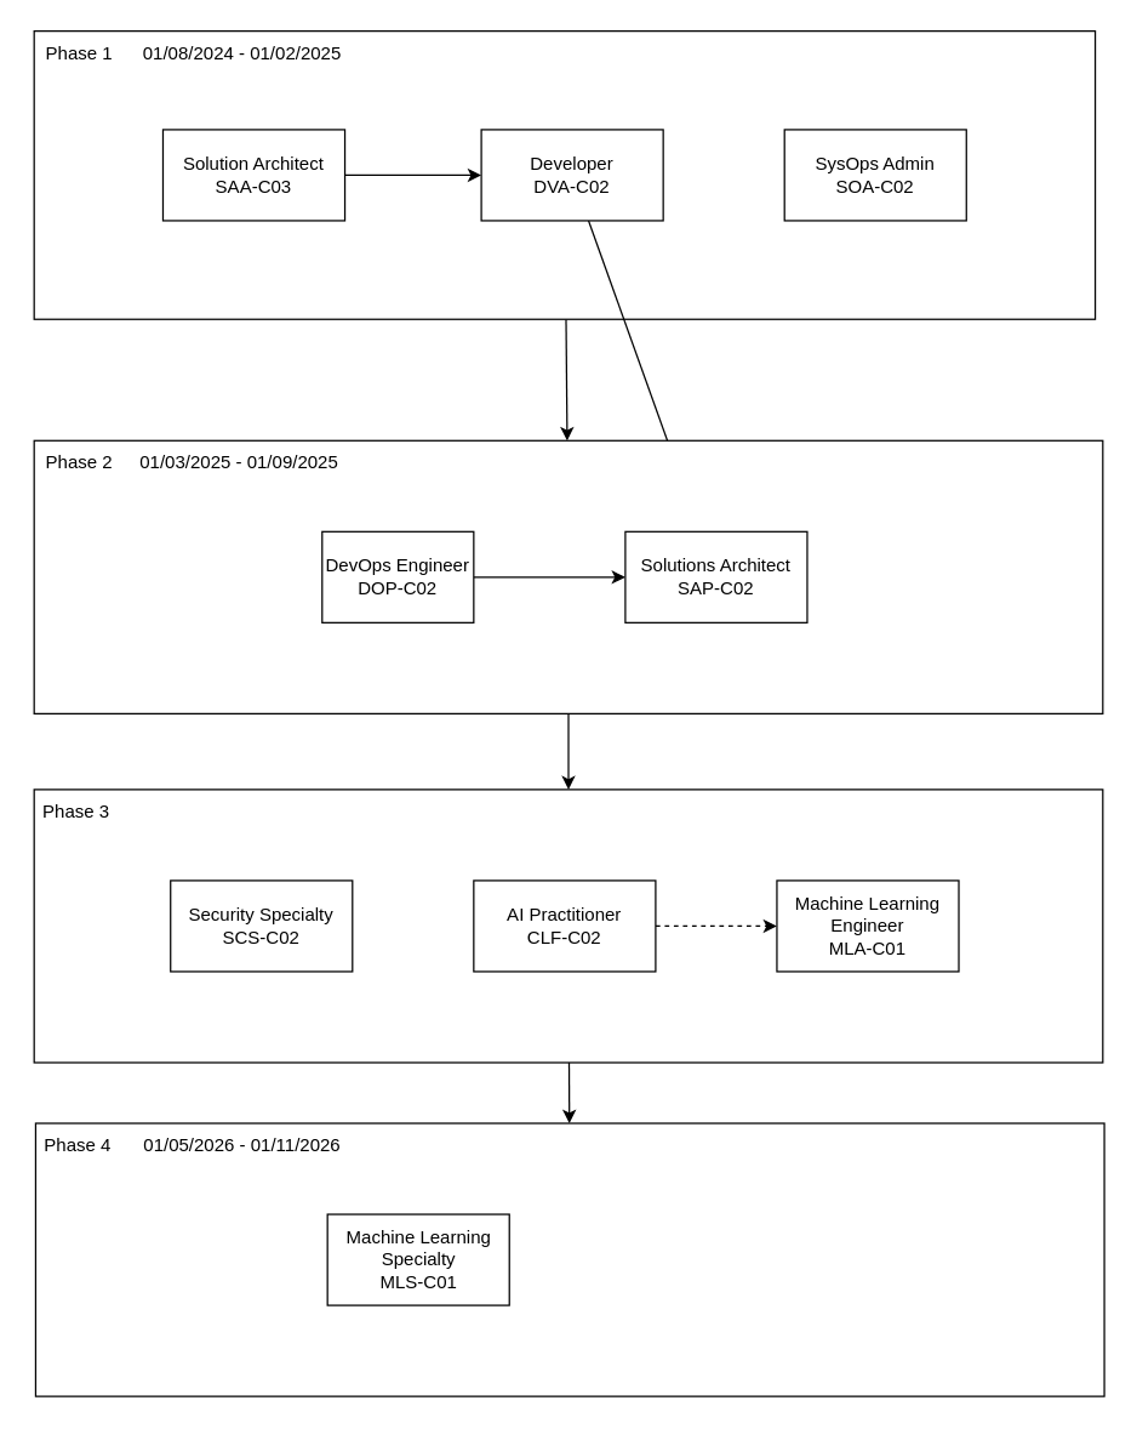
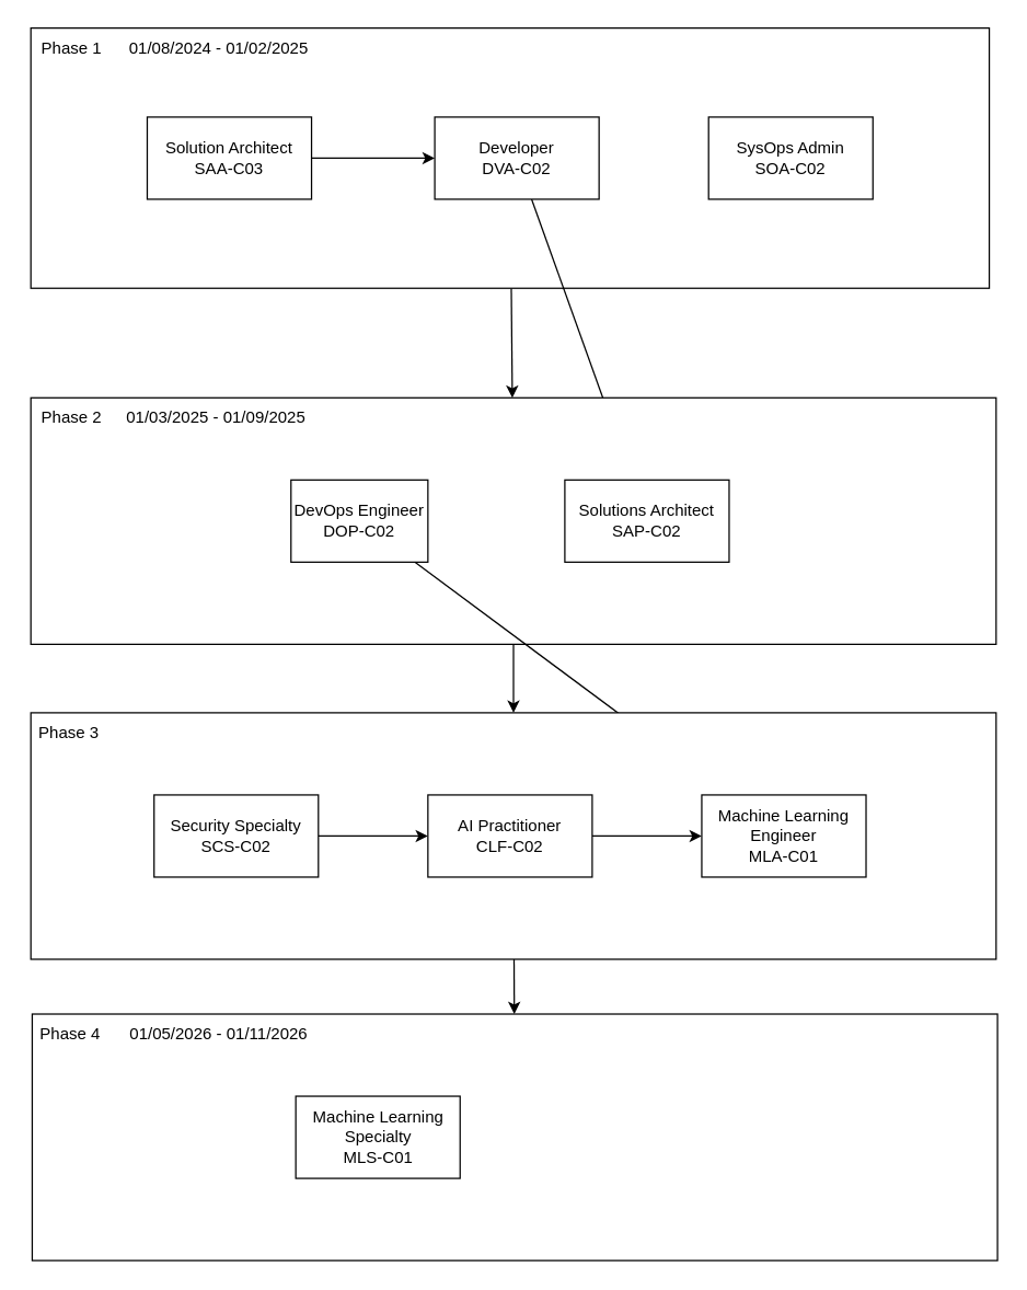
- <mxCell id="11" value="" style="edgeStyle=none;html=1;" edge="1" parent="1" source="12" target="13"><mxGeometry relative="1" as="geometry" /></mxCell>
+ <mxCell id="11" value="" style="edgeStyle=none;html=1;" edge="1" parent="1" source="12" target="23"><mxGeometry relative="1" as="geometry" /></mxCell>
+ <mxCell id="18" value="" style="edgeStyle=none;html=1;" edge="1" parent="1" source="19" target="22"><mxGeometry relative="1" as="geometry" /></mxCell>
- <mxCell id="21" value="" style="edgeStyle=none;html=1;dashed=1;" edge="1" parent="1" source="22" target="23"><mxGeometry relative="1" as="geometry" /></mxCell>
+ <mxCell id="21" value="" style="edgeStyle=none;html=1;" edge="1" parent="1" source="22" target="23"><mxGeometry relative="1" as="geometry" /></mxCell>
